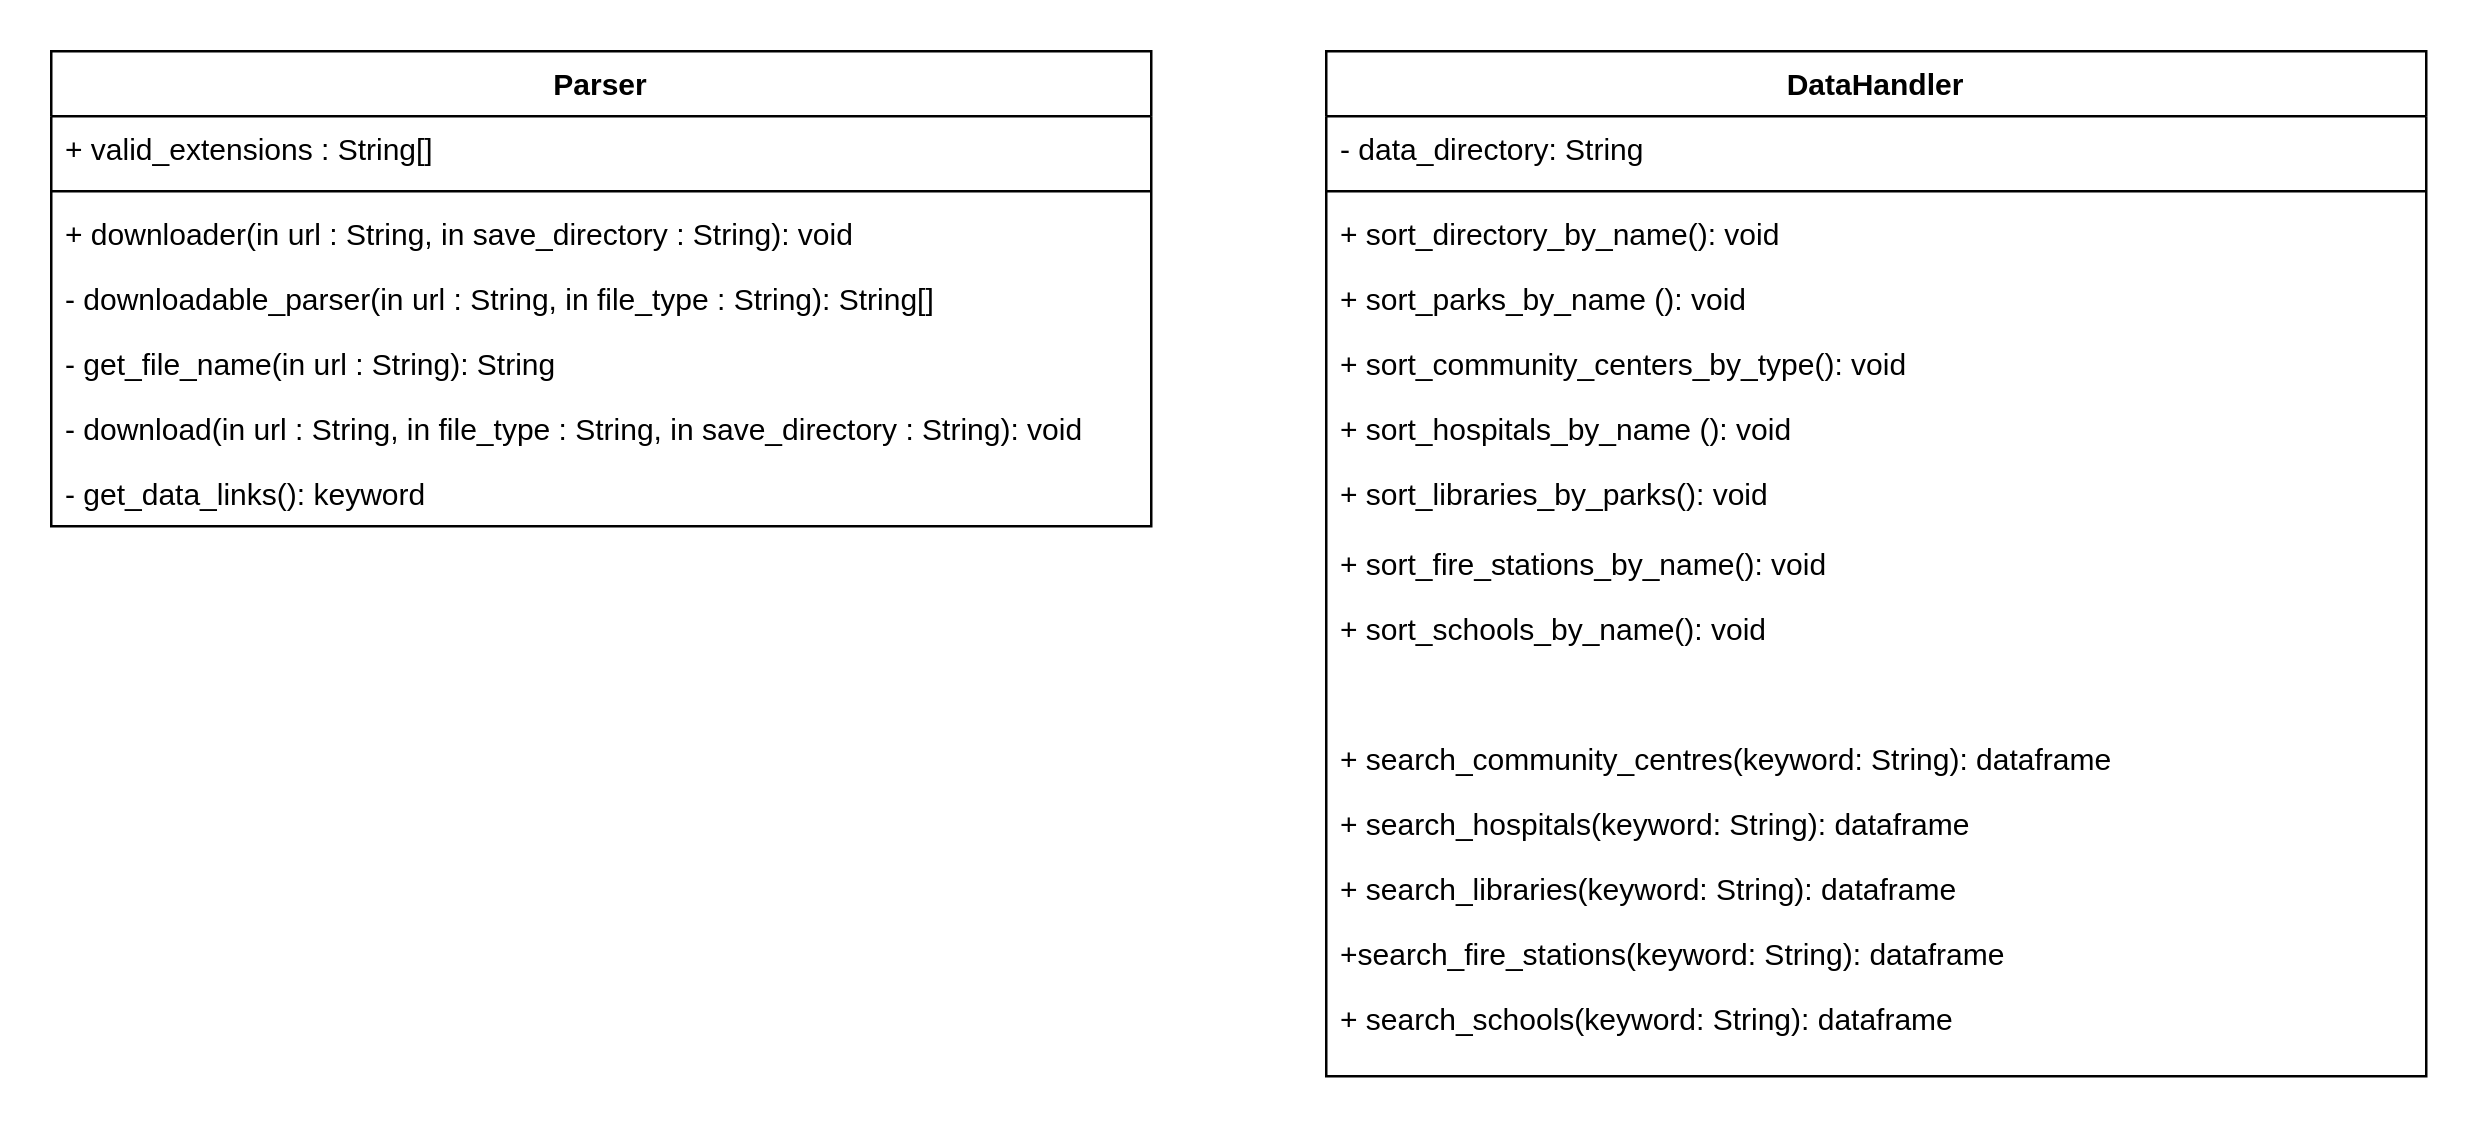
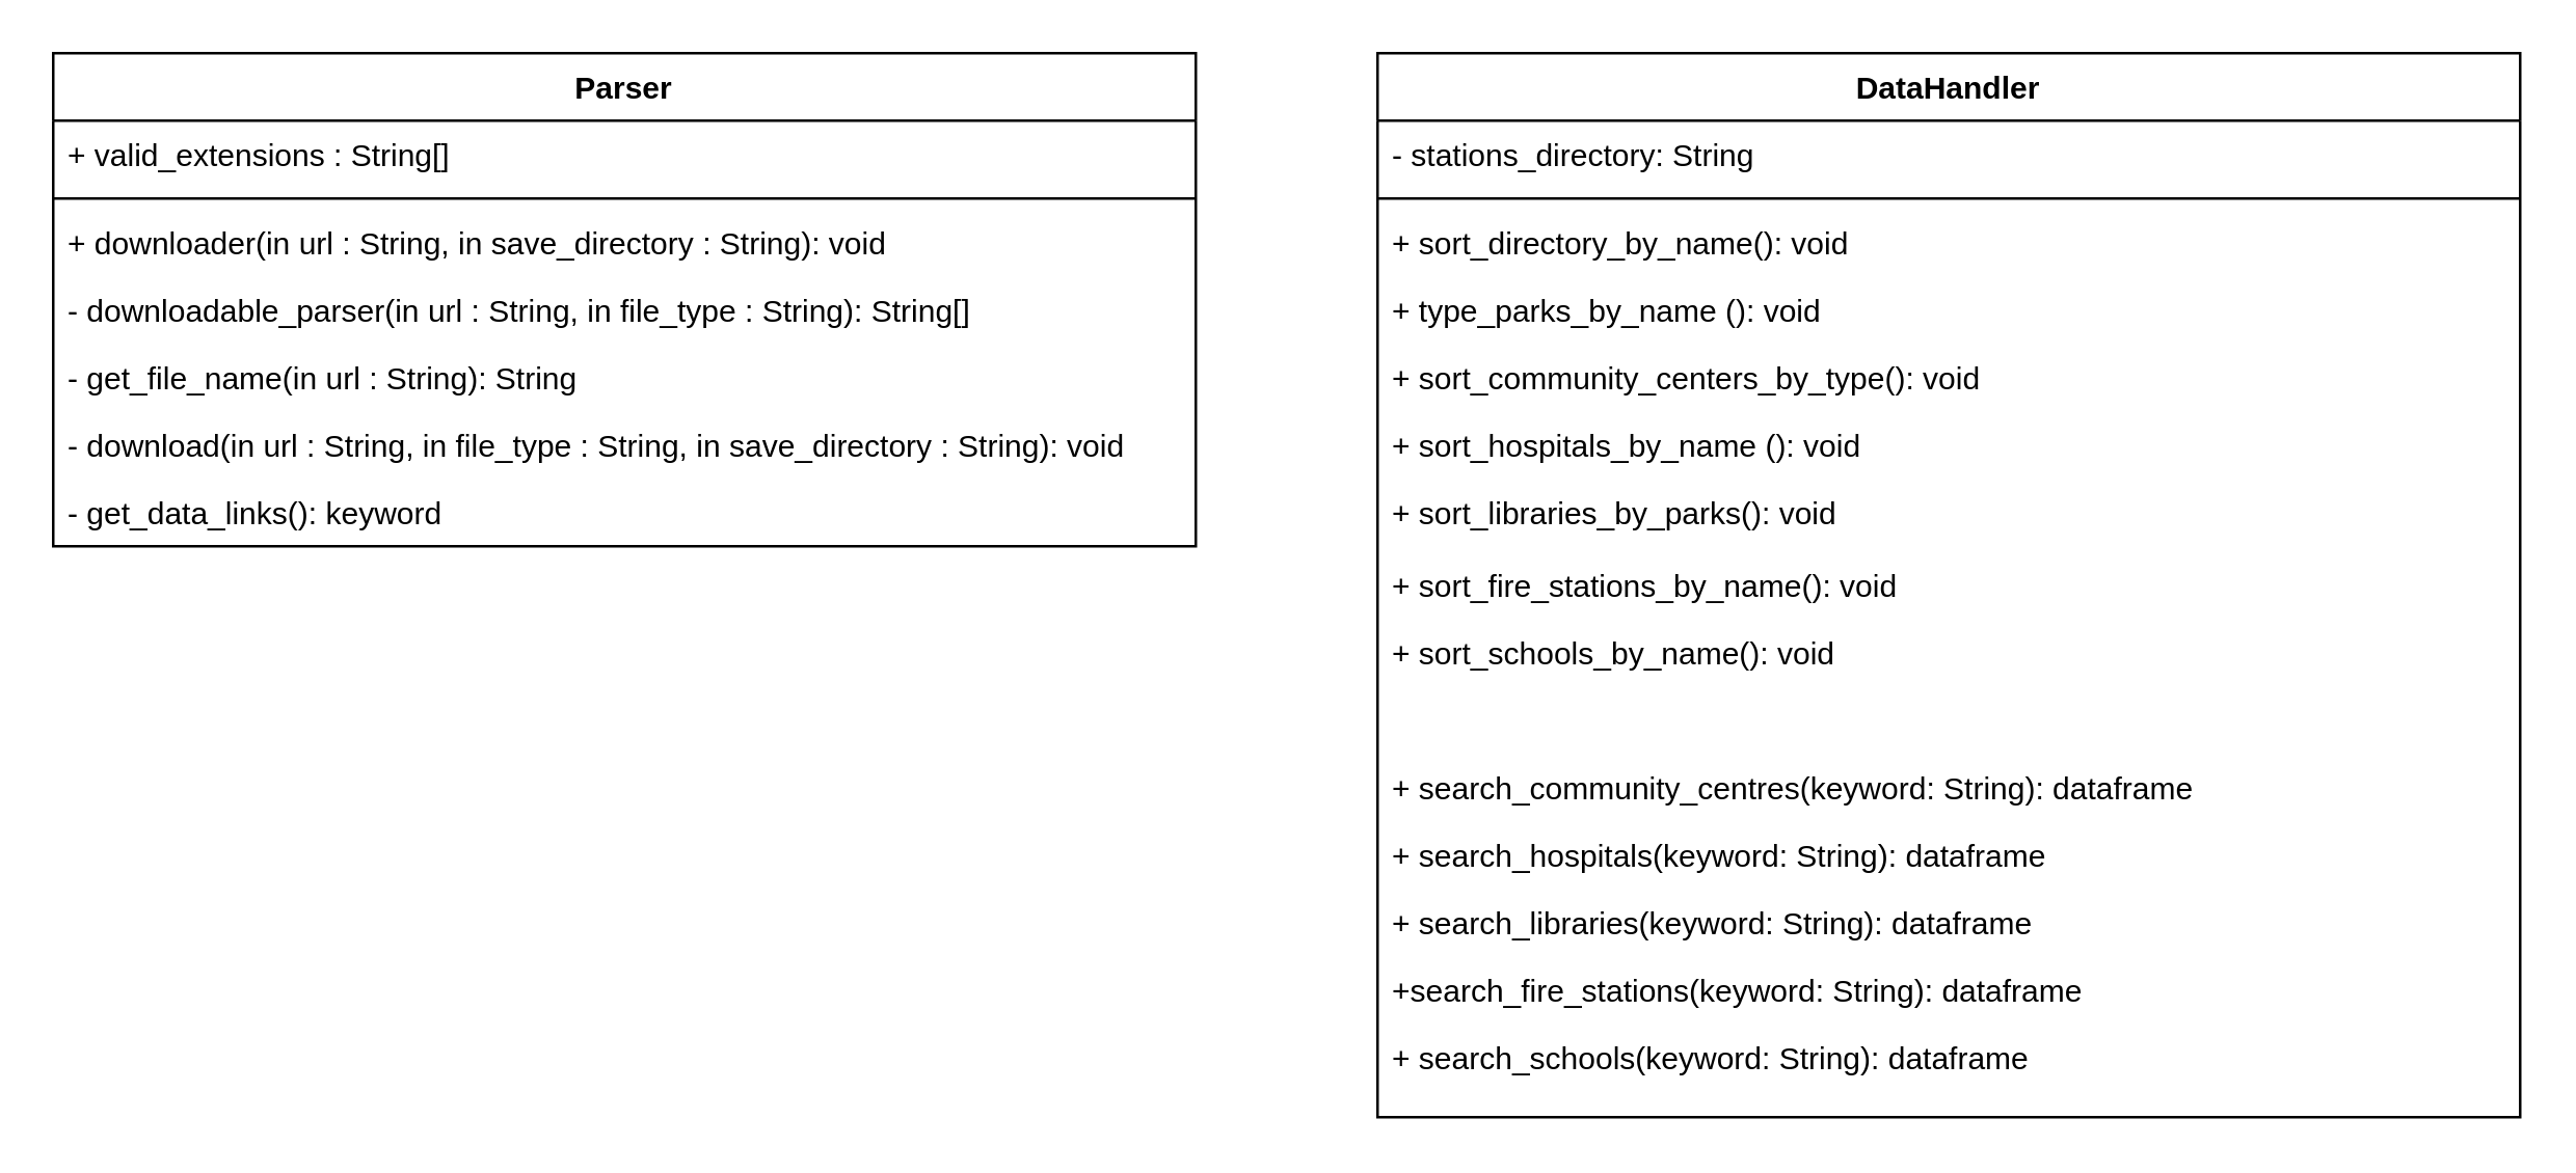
- <mxCell id="11" value="- data_directory: String" style="text;strokeColor=none;fillColor=none;align=left;verticalAlign=top;spacingLeft=4;spacingRight=4;overflow=hidden;rotatable=0;points=[[0,0.5],[1,0.5]];portConstraint=eastwest;whiteSpace=wrap;html=1;" vertex="1" parent="1"><mxGeometry x="530" y="46" width="440" height="84" as="geometry" /></mxCell>
+ <mxCell id="11" value="- stations_directory: String" style="text;strokeColor=none;fillColor=none;align=left;verticalAlign=top;spacingLeft=4;spacingRight=4;overflow=hidden;rotatable=0;points=[[0,0.5],[1,0.5]];portConstraint=eastwest;whiteSpace=wrap;html=1;" vertex="1" parent="1"><mxGeometry x="530" y="46" width="440" height="84" as="geometry" /></mxCell>
- <mxCell id="14" value="+ sort_parks_by_name (): void" style="text;strokeColor=none;fillColor=none;align=left;verticalAlign=top;spacingLeft=4;spacingRight=4;overflow=hidden;rotatable=0;points=[[0,0.5],[1,0.5]];portConstraint=eastwest;whiteSpace=wrap;html=1;" vertex="1" parent="1"><mxGeometry x="530" y="106" width="440" height="26" as="geometry" /></mxCell>
+ <mxCell id="14" value="+ type_parks_by_name (): void" style="text;strokeColor=none;fillColor=none;align=left;verticalAlign=top;spacingLeft=4;spacingRight=4;overflow=hidden;rotatable=0;points=[[0,0.5],[1,0.5]];portConstraint=eastwest;whiteSpace=wrap;html=1;" vertex="1" parent="1"><mxGeometry x="530" y="106" width="440" height="26" as="geometry" /></mxCell>
